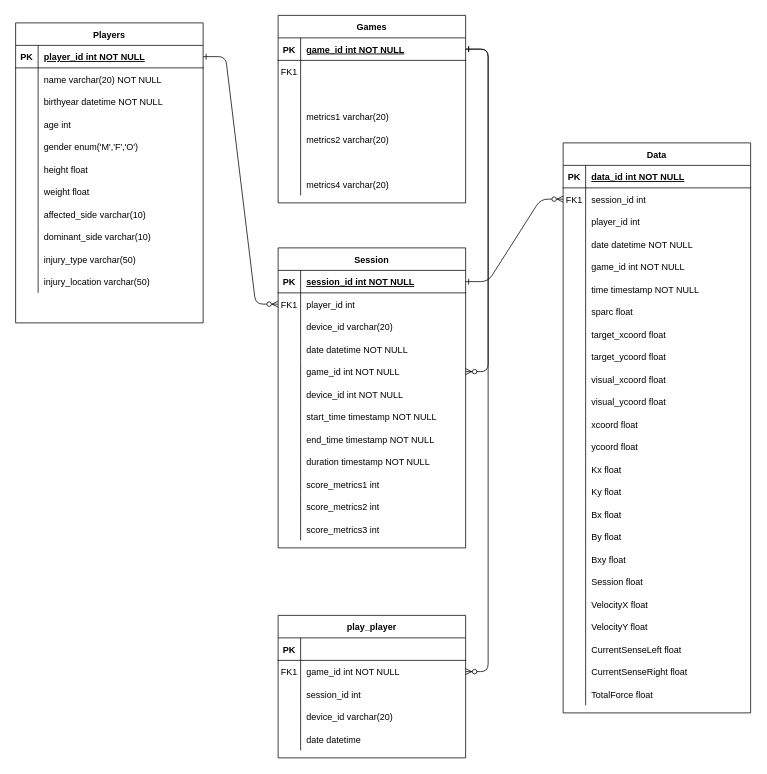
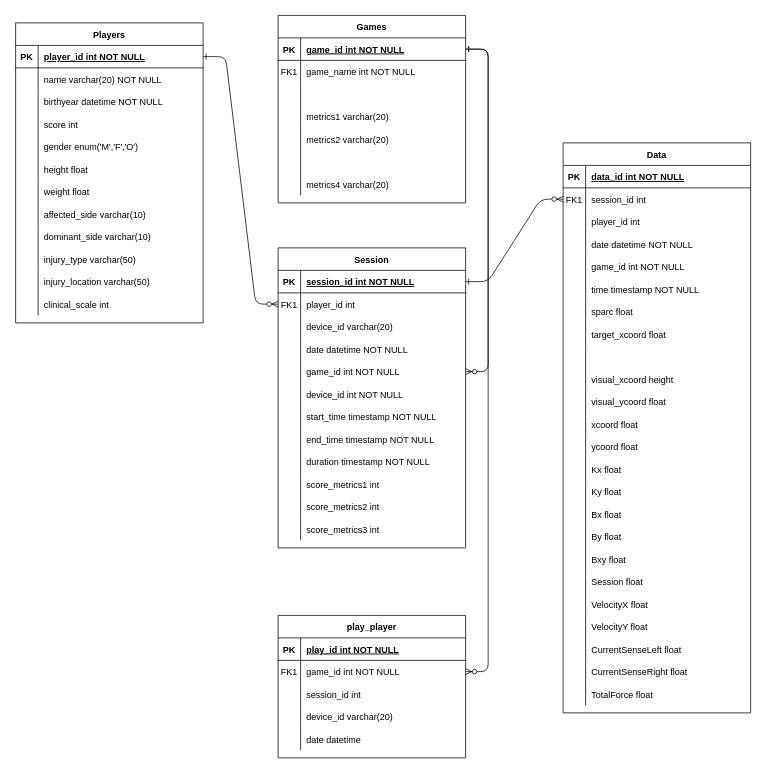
+ <mxCell id="10" value="game_name int NOT NULL" style="shape=partialRectangle;overflow=hidden;connectable=0;fillColor=none;top=0;left=0;bottom=0;right=0;align=left;spacingLeft=6;" parent="8" vertex="1"><mxGeometry x="30" width="220" height="30" as="geometry"><mxRectangle width="220" height="30" as="alternateBounds" /></mxGeometry></mxCell>
- <mxCell id="73" value="age int" style="shape=partialRectangle;overflow=hidden;connectable=0;fillColor=none;top=0;left=0;bottom=0;right=0;align=left;spacingLeft=6;" parent="71" vertex="1"><mxGeometry x="30" width="220" height="30" as="geometry"><mxRectangle width="220" height="30" as="alternateBounds" /></mxGeometry></mxCell>
+ <mxCell id="73" value="score int" style="shape=partialRectangle;overflow=hidden;connectable=0;fillColor=none;top=0;left=0;bottom=0;right=0;align=left;spacingLeft=6;" parent="71" vertex="1"><mxGeometry x="30" width="220" height="30" as="geometry"><mxRectangle width="220" height="30" as="alternateBounds" /></mxGeometry></mxCell>
+ <mxCell id="97" value="clinical_scale int" style="shape=partialRectangle;overflow=hidden;connectable=0;fillColor=none;top=0;left=0;bottom=0;right=0;align=left;spacingLeft=6;shadow=1;" parent="95" vertex="1"><mxGeometry x="30" width="220" height="30" as="geometry"><mxRectangle width="220" height="30" as="alternateBounds" /></mxGeometry></mxCell>
- <mxCell id="143" value="target_ycoord float" style="shape=partialRectangle;overflow=hidden;connectable=0;fillColor=none;top=0;left=0;bottom=0;right=0;align=left;spacingLeft=6;" vertex="1" parent="141"><mxGeometry x="30" width="220" height="30" as="geometry"><mxRectangle width="220" height="30" as="alternateBounds" /></mxGeometry></mxCell>
- <mxCell id="146" value="visual_xcoord float" style="shape=partialRectangle;overflow=hidden;connectable=0;fillColor=none;top=0;left=0;bottom=0;right=0;align=left;spacingLeft=6;" vertex="1" parent="144"><mxGeometry x="30" width="220" height="30" as="geometry"><mxRectangle width="220" height="30" as="alternateBounds" /></mxGeometry></mxCell>
+ <mxCell id="146" value="visual_xcoord height" style="shape=partialRectangle;overflow=hidden;connectable=0;fillColor=none;top=0;left=0;bottom=0;right=0;align=left;spacingLeft=6;" vertex="1" parent="144"><mxGeometry x="30" width="220" height="30" as="geometry"><mxRectangle width="220" height="30" as="alternateBounds" /></mxGeometry></mxCell>
+ <mxCell id="102" value="play_id int NOT NULL " style="shape=partialRectangle;overflow=hidden;connectable=0;fillColor=none;top=0;left=0;bottom=0;right=0;align=left;spacingLeft=6;fontStyle=5;" parent="100" vertex="1"><mxGeometry x="30" width="220" height="30" as="geometry"><mxRectangle width="220" height="30" as="alternateBounds" /></mxGeometry></mxCell>
